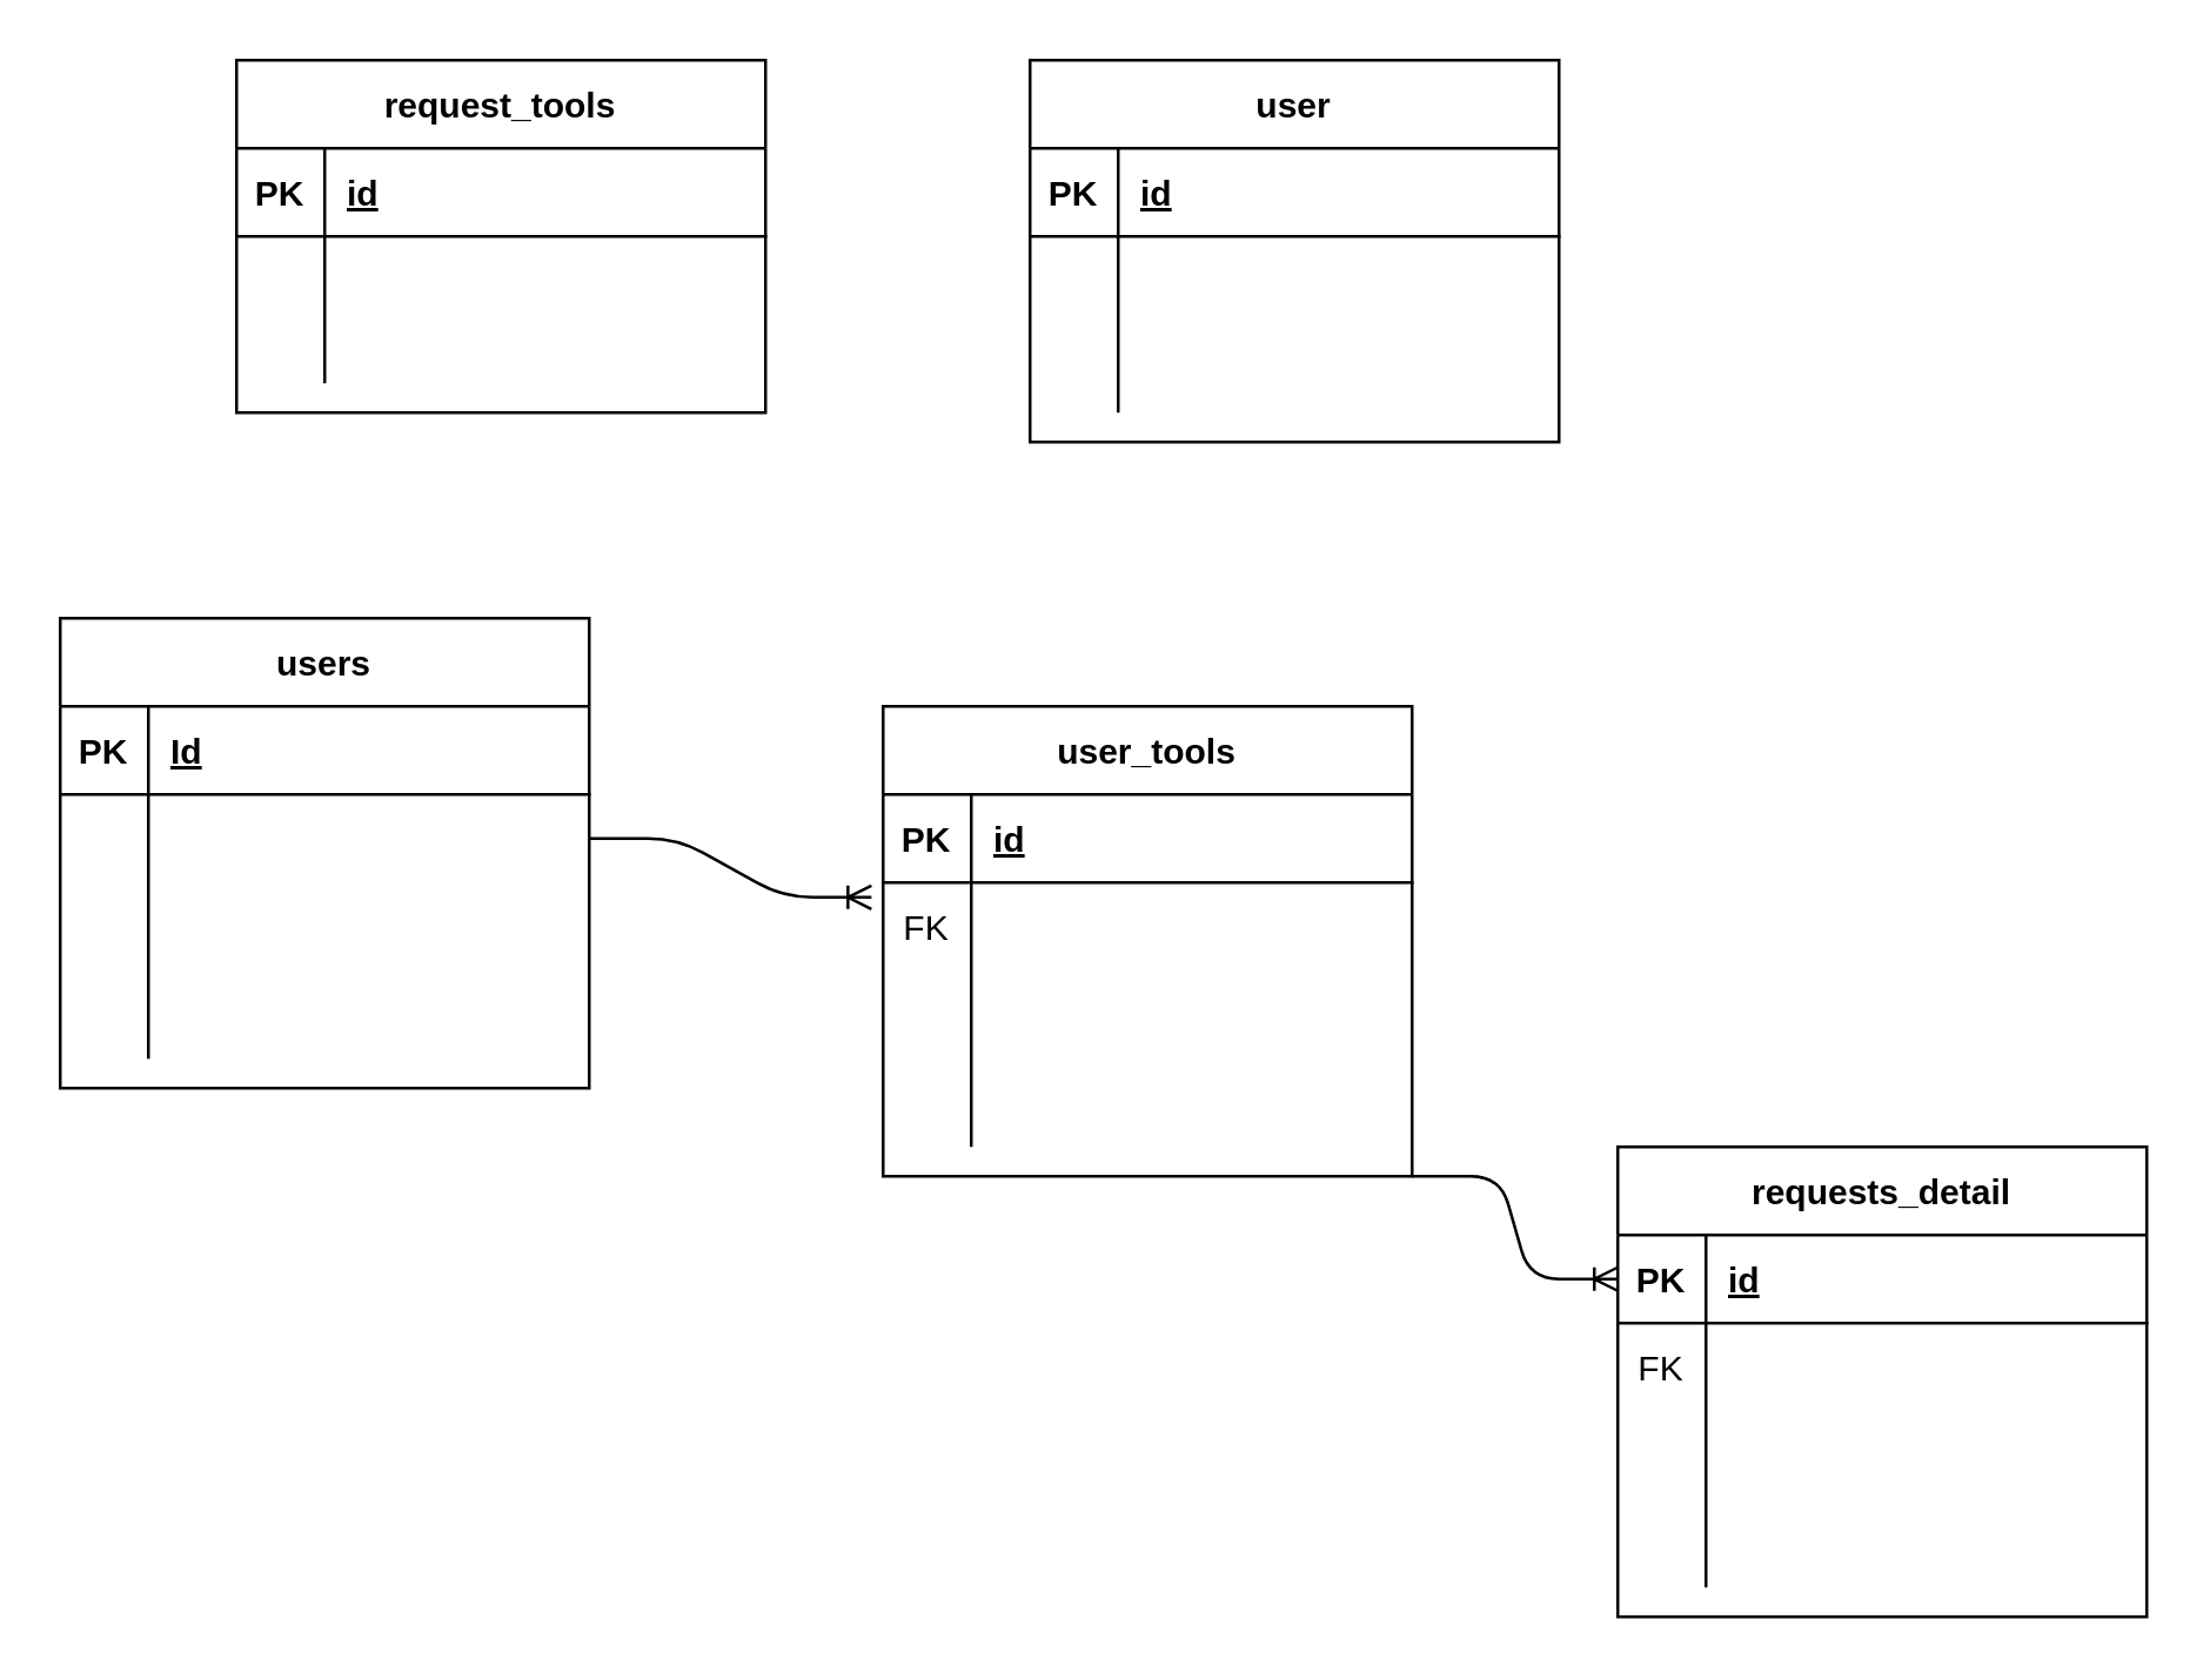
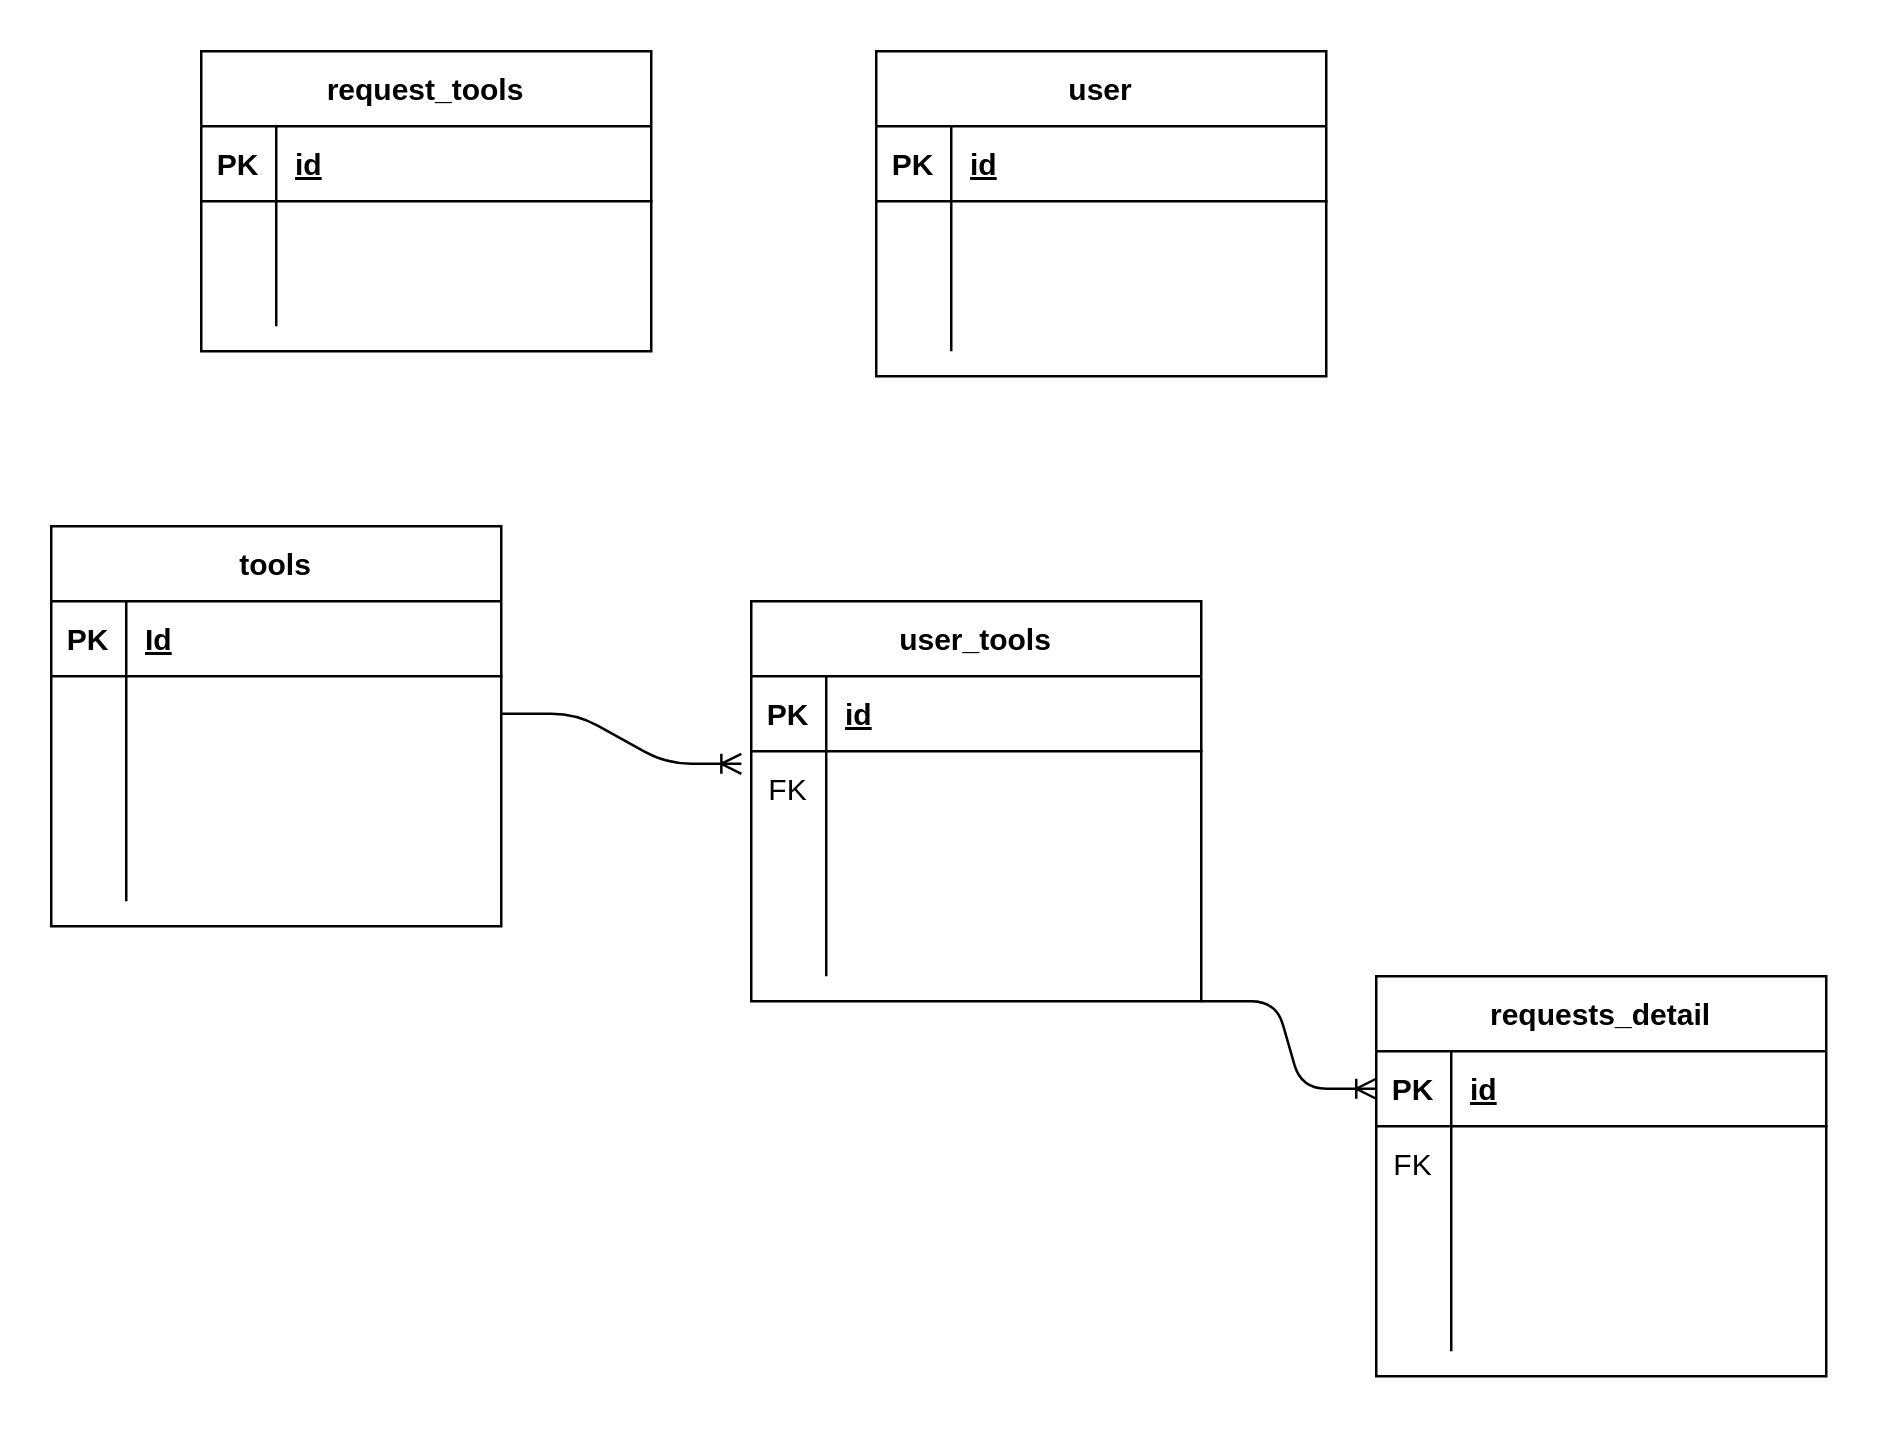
- <mxCell id="2" value="users" style="shape=table;startSize=30;container=1;collapsible=1;childLayout=tableLayout;fixedRows=1;rowLines=0;fontStyle=1;align=center;resizeLast=1;" vertex="1" parent="1"><mxGeometry x="20" y="210" width="180" height="160" as="geometry" /></mxCell>
+ <mxCell id="2" value="tools" style="shape=table;startSize=30;container=1;collapsible=1;childLayout=tableLayout;fixedRows=1;rowLines=0;fontStyle=1;align=center;resizeLast=1;" vertex="1" parent="1"><mxGeometry x="20" y="210" width="180" height="160" as="geometry" /></mxCell>
